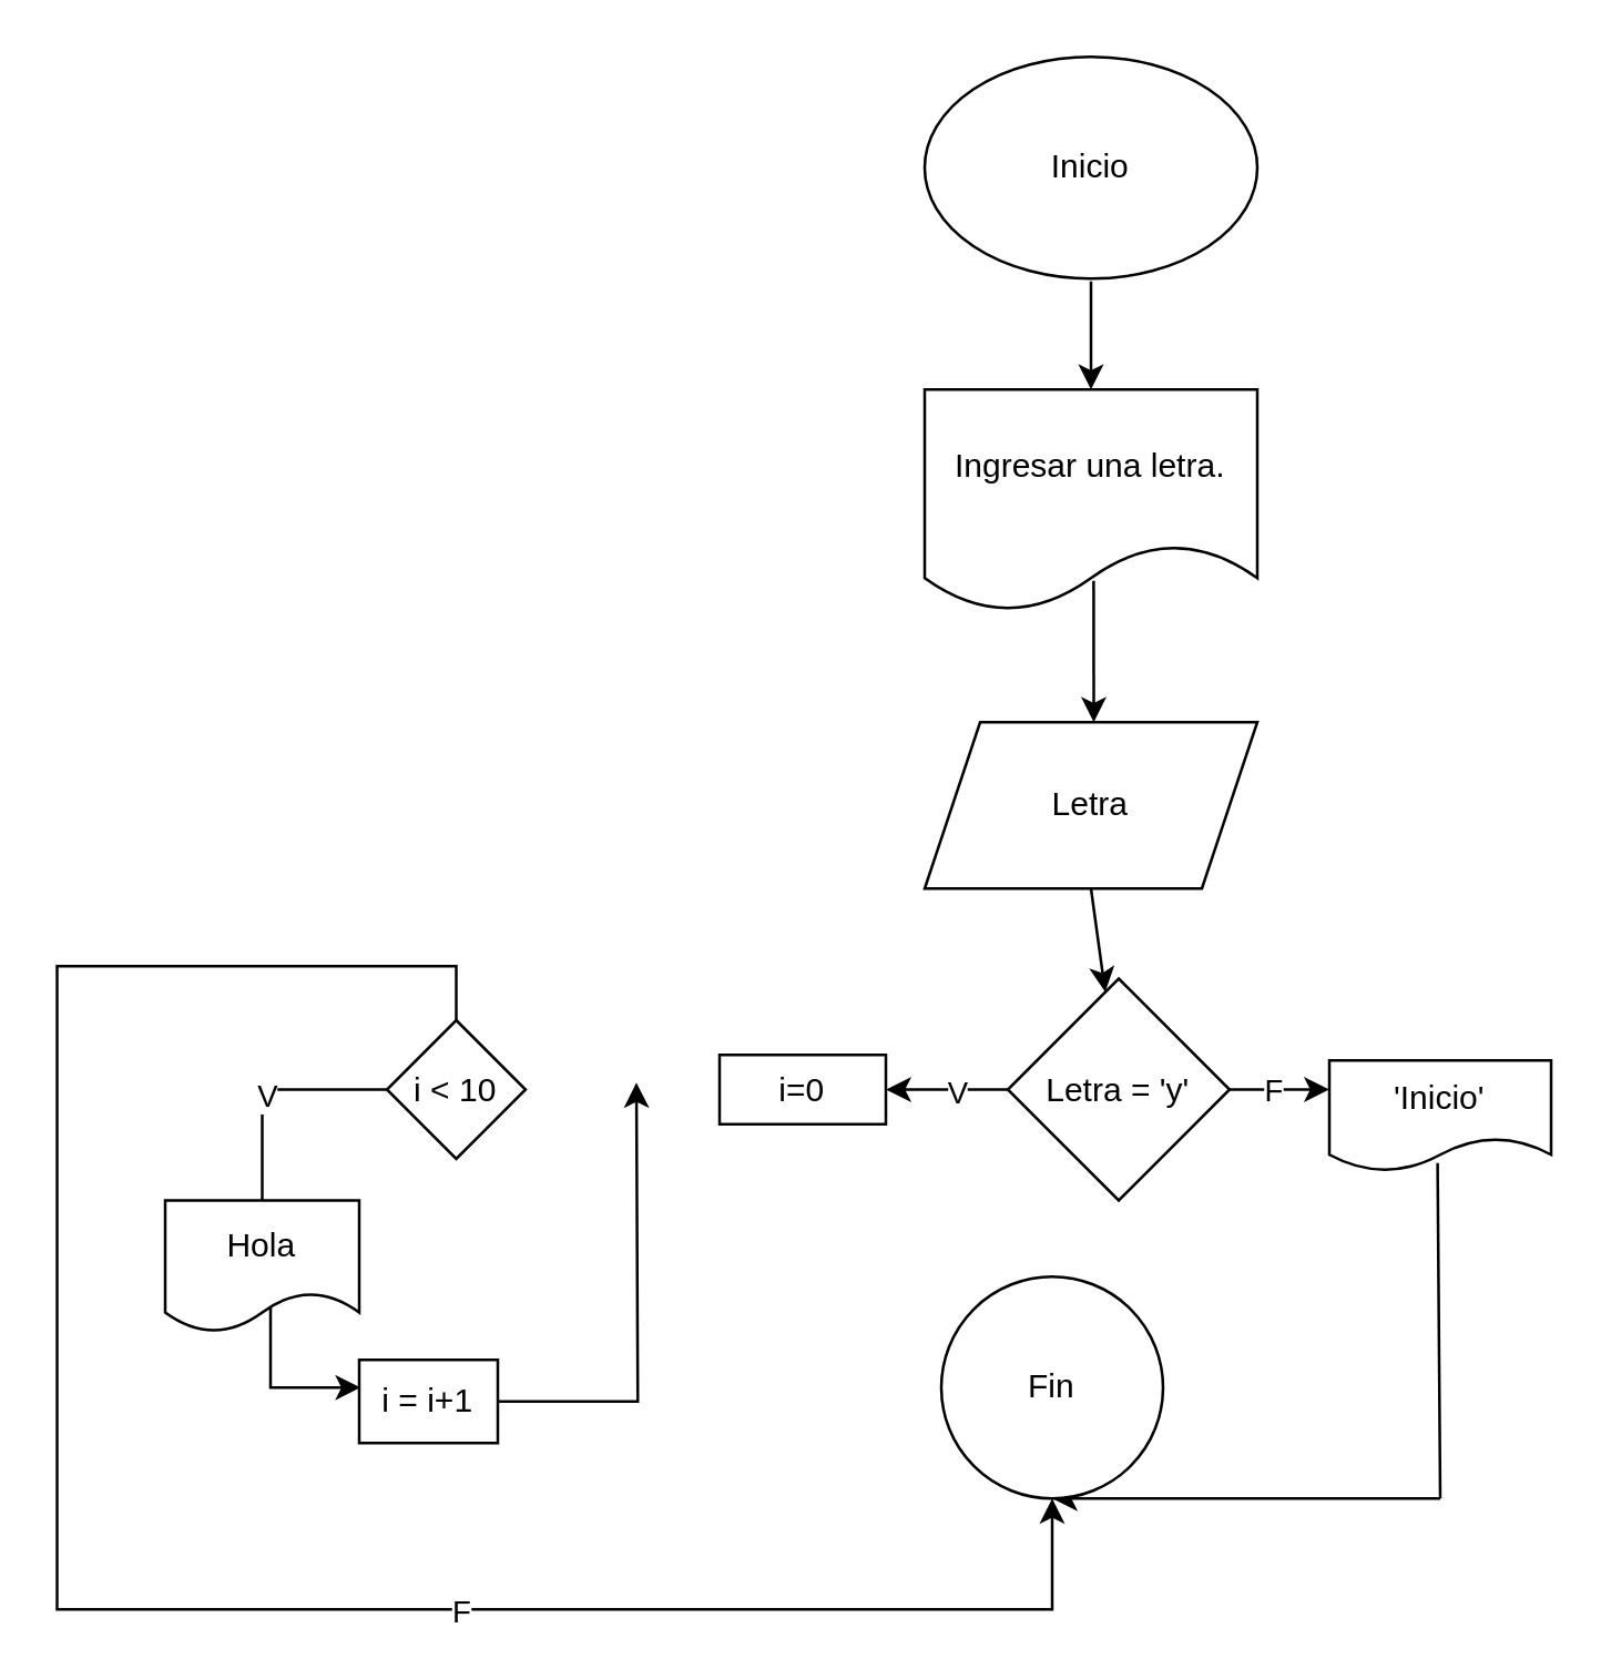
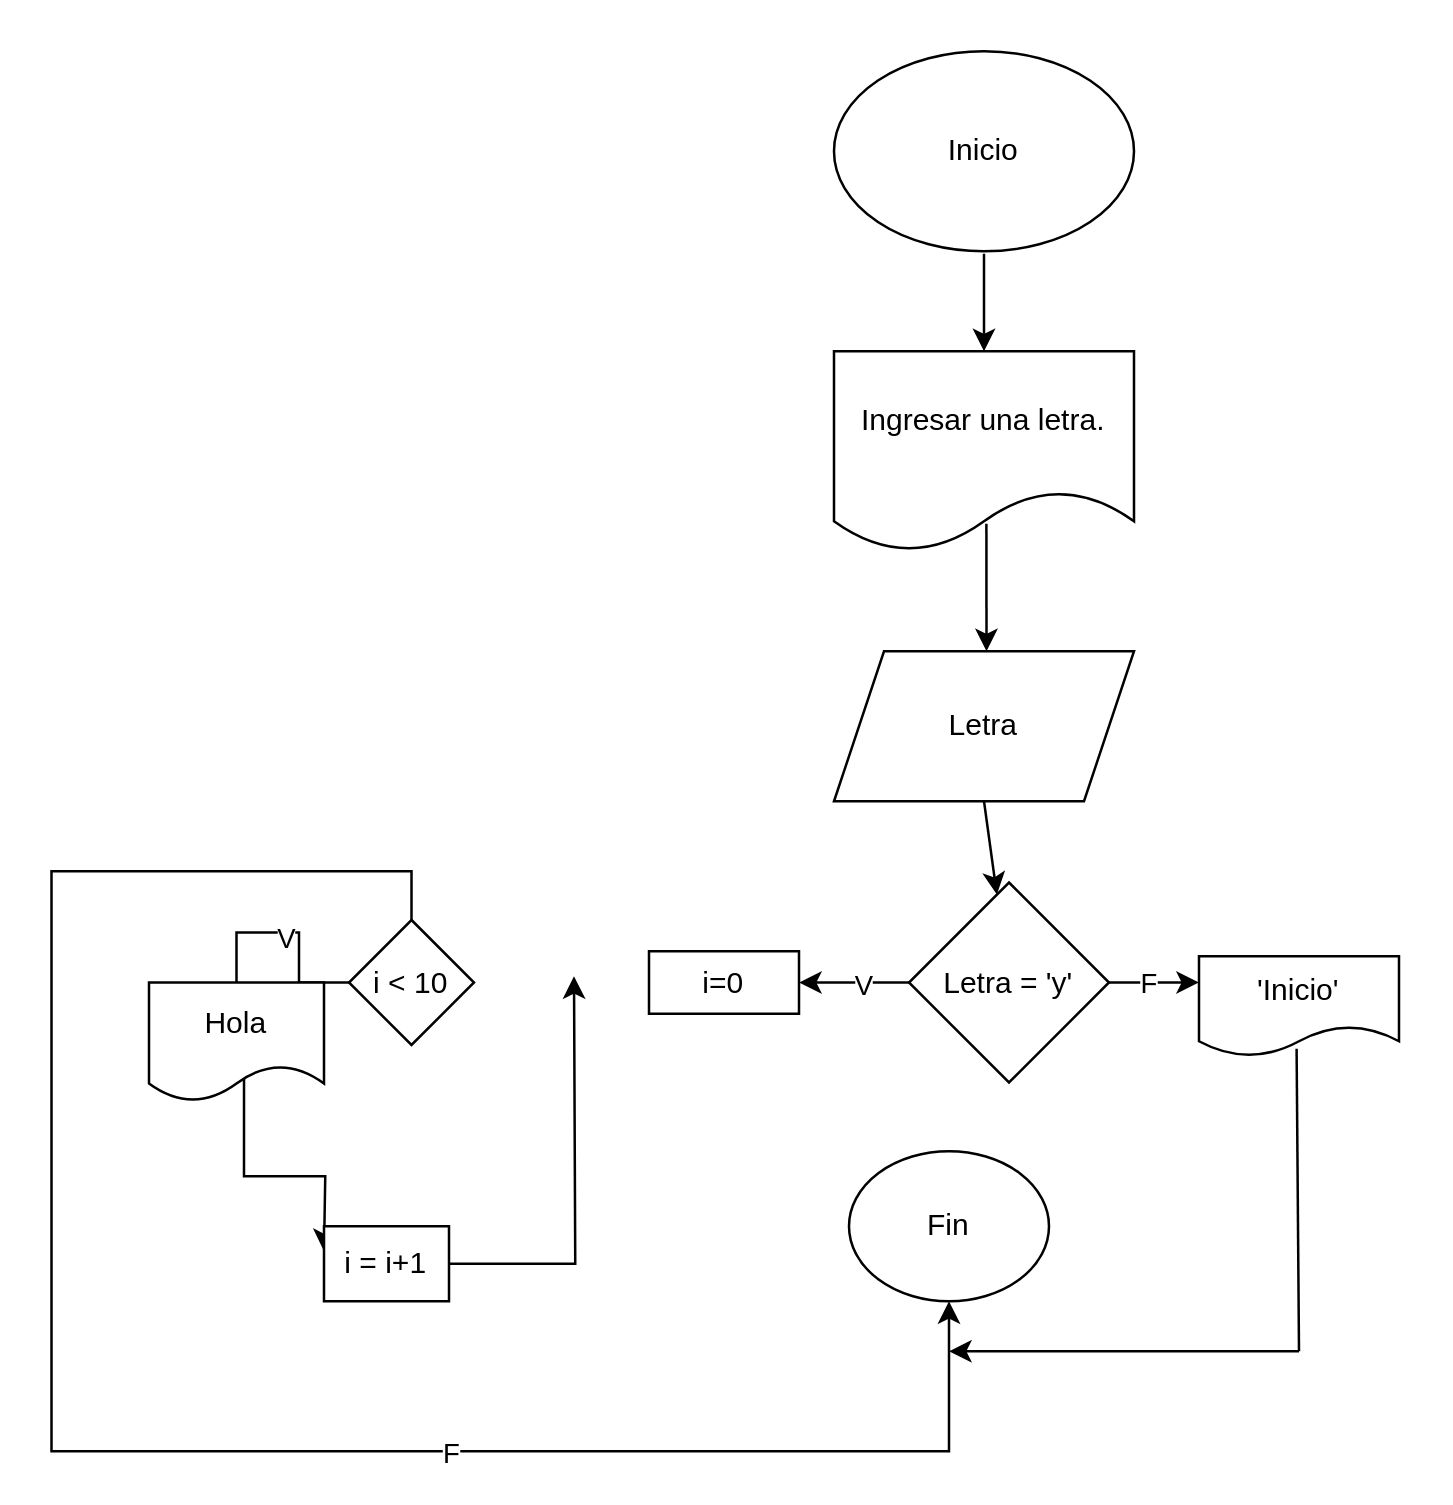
- <mxCell id="20" value="Hola" style="shape=document;whiteSpace=wrap;html=1;boundedLbl=1;" vertex="1" parent="1"><mxGeometry x="59" y="432.5" width="70" height="47.5" as="geometry" /></mxCell>
+ <mxCell id="20" value="Hola" style="shape=document;whiteSpace=wrap;html=1;boundedLbl=1;" vertex="1" parent="1"><mxGeometry x="59" y="392.5" width="70" height="47.5" as="geometry" /></mxCell>
- <mxCell id="26" value="Fin" style="ellipse;whiteSpace=wrap;html=1;" vertex="1" parent="1"><mxGeometry x="339" y="460" width="80" height="80" as="geometry" /></mxCell>
+ <mxCell id="26" value="Fin" style="ellipse;whiteSpace=wrap;html=1;" vertex="1" parent="1"><mxGeometry x="339" y="460" width="80" height="60" as="geometry" /></mxCell>
